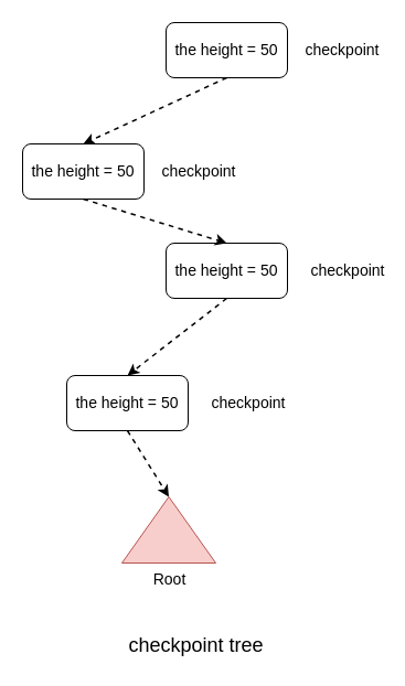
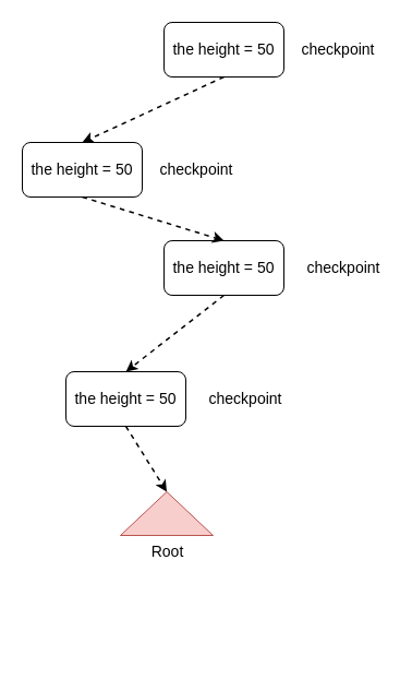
- <mxCell id="6" value="Root" style="verticalLabelPosition=bottom;verticalAlign=top;html=1;shape=mxgraph.basic.acute_triangle;dx=0.5;fontSize=14;fillColor=#f8cecc;strokeColor=#b85450;" vertex="1" parent="1"><mxGeometry x="110" y="450" width="85" height="60" as="geometry" /></mxCell>
+ <mxCell id="6" value="Root" style="verticalLabelPosition=bottom;verticalAlign=top;html=1;shape=mxgraph.basic.acute_triangle;dx=0.5;fontSize=14;fillColor=#f8cecc;strokeColor=#b85450;" vertex="1" parent="1"><mxGeometry x="110" y="450" width="85" height="40" as="geometry" /></mxCell>
- <mxCell id="12" value="&lt;font style=&quot;user-select: auto; font-size: 18px;&quot;&gt;checkpoint tree&lt;/font&gt;" style="text;html=1;strokeColor=none;fillColor=none;align=center;verticalAlign=middle;whiteSpace=wrap;rounded=0;fontSize=14;" vertex="1" parent="1"><mxGeometry x="85" y="570" width="185" height="30" as="geometry" /></mxCell>
